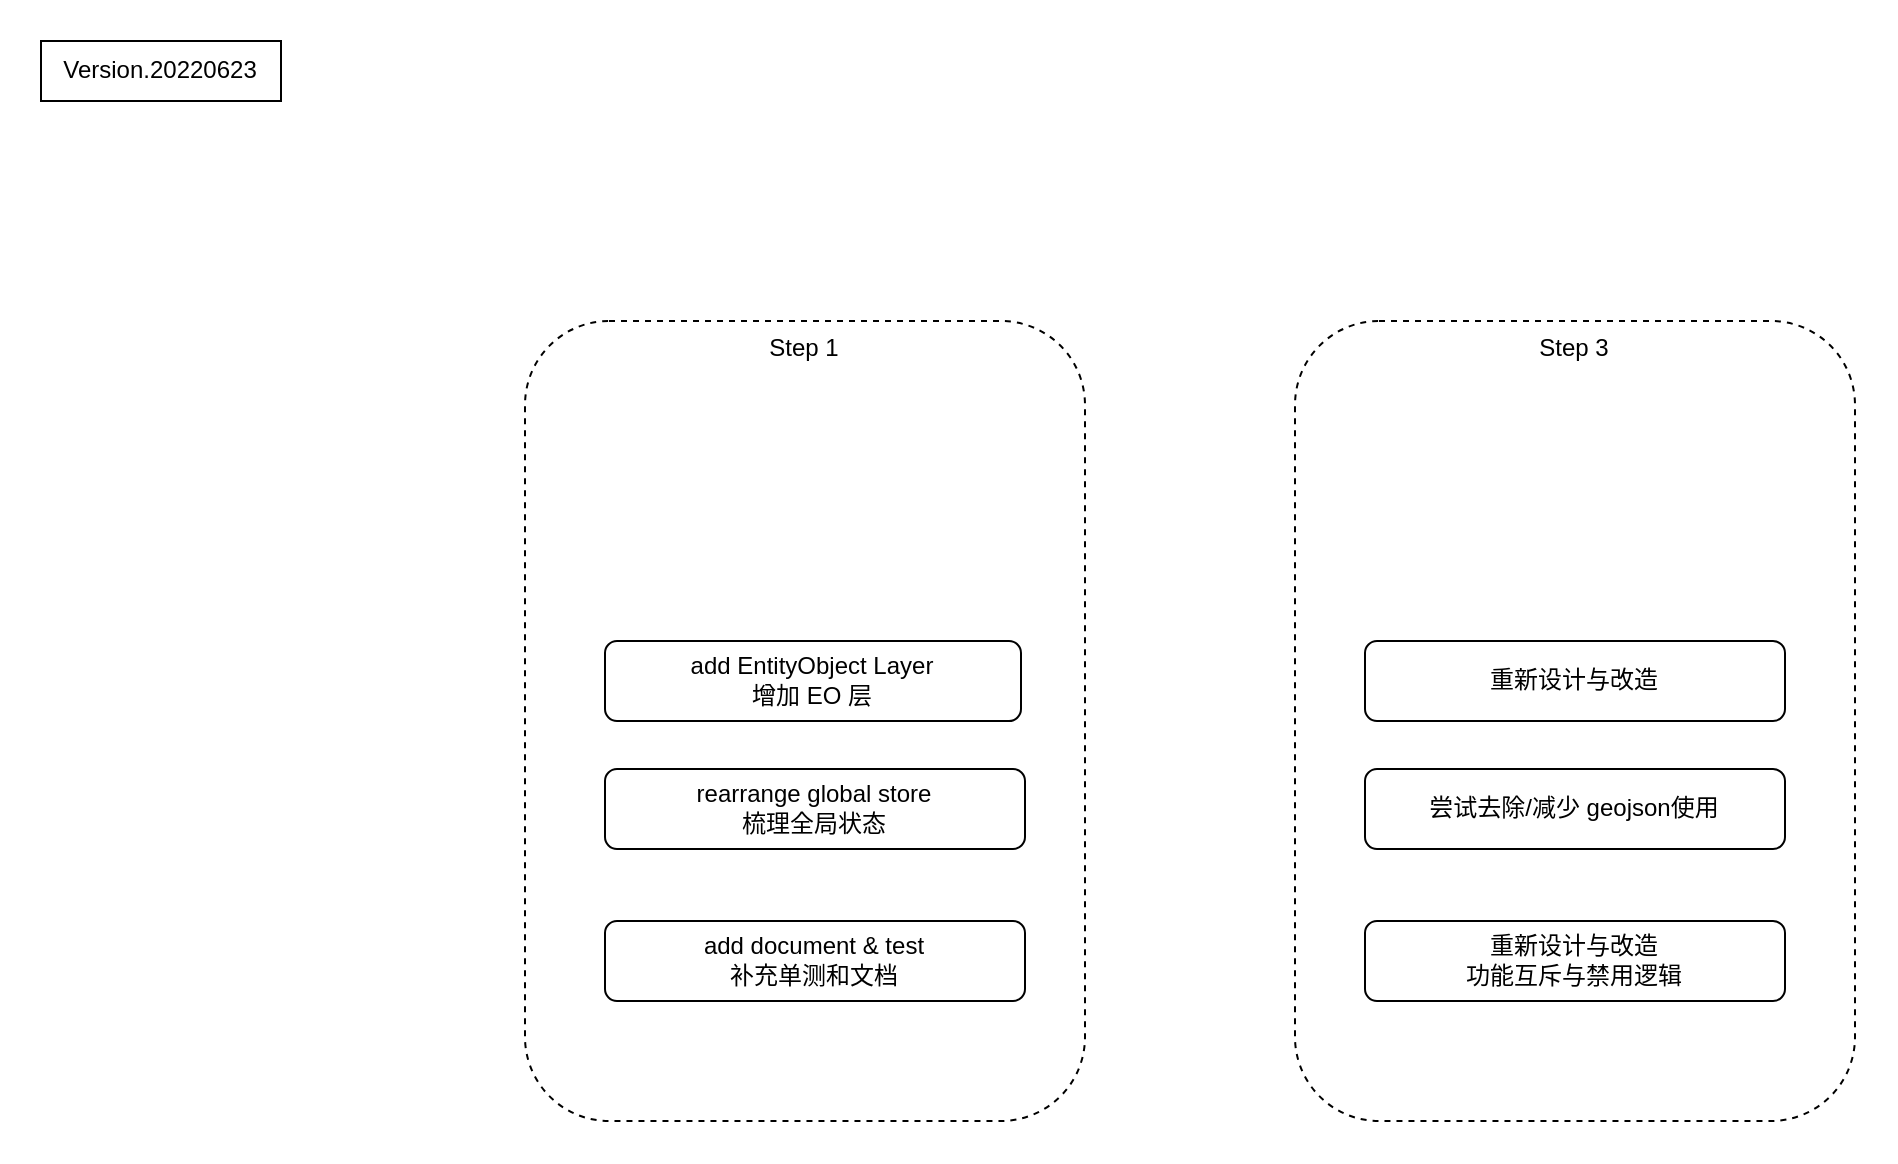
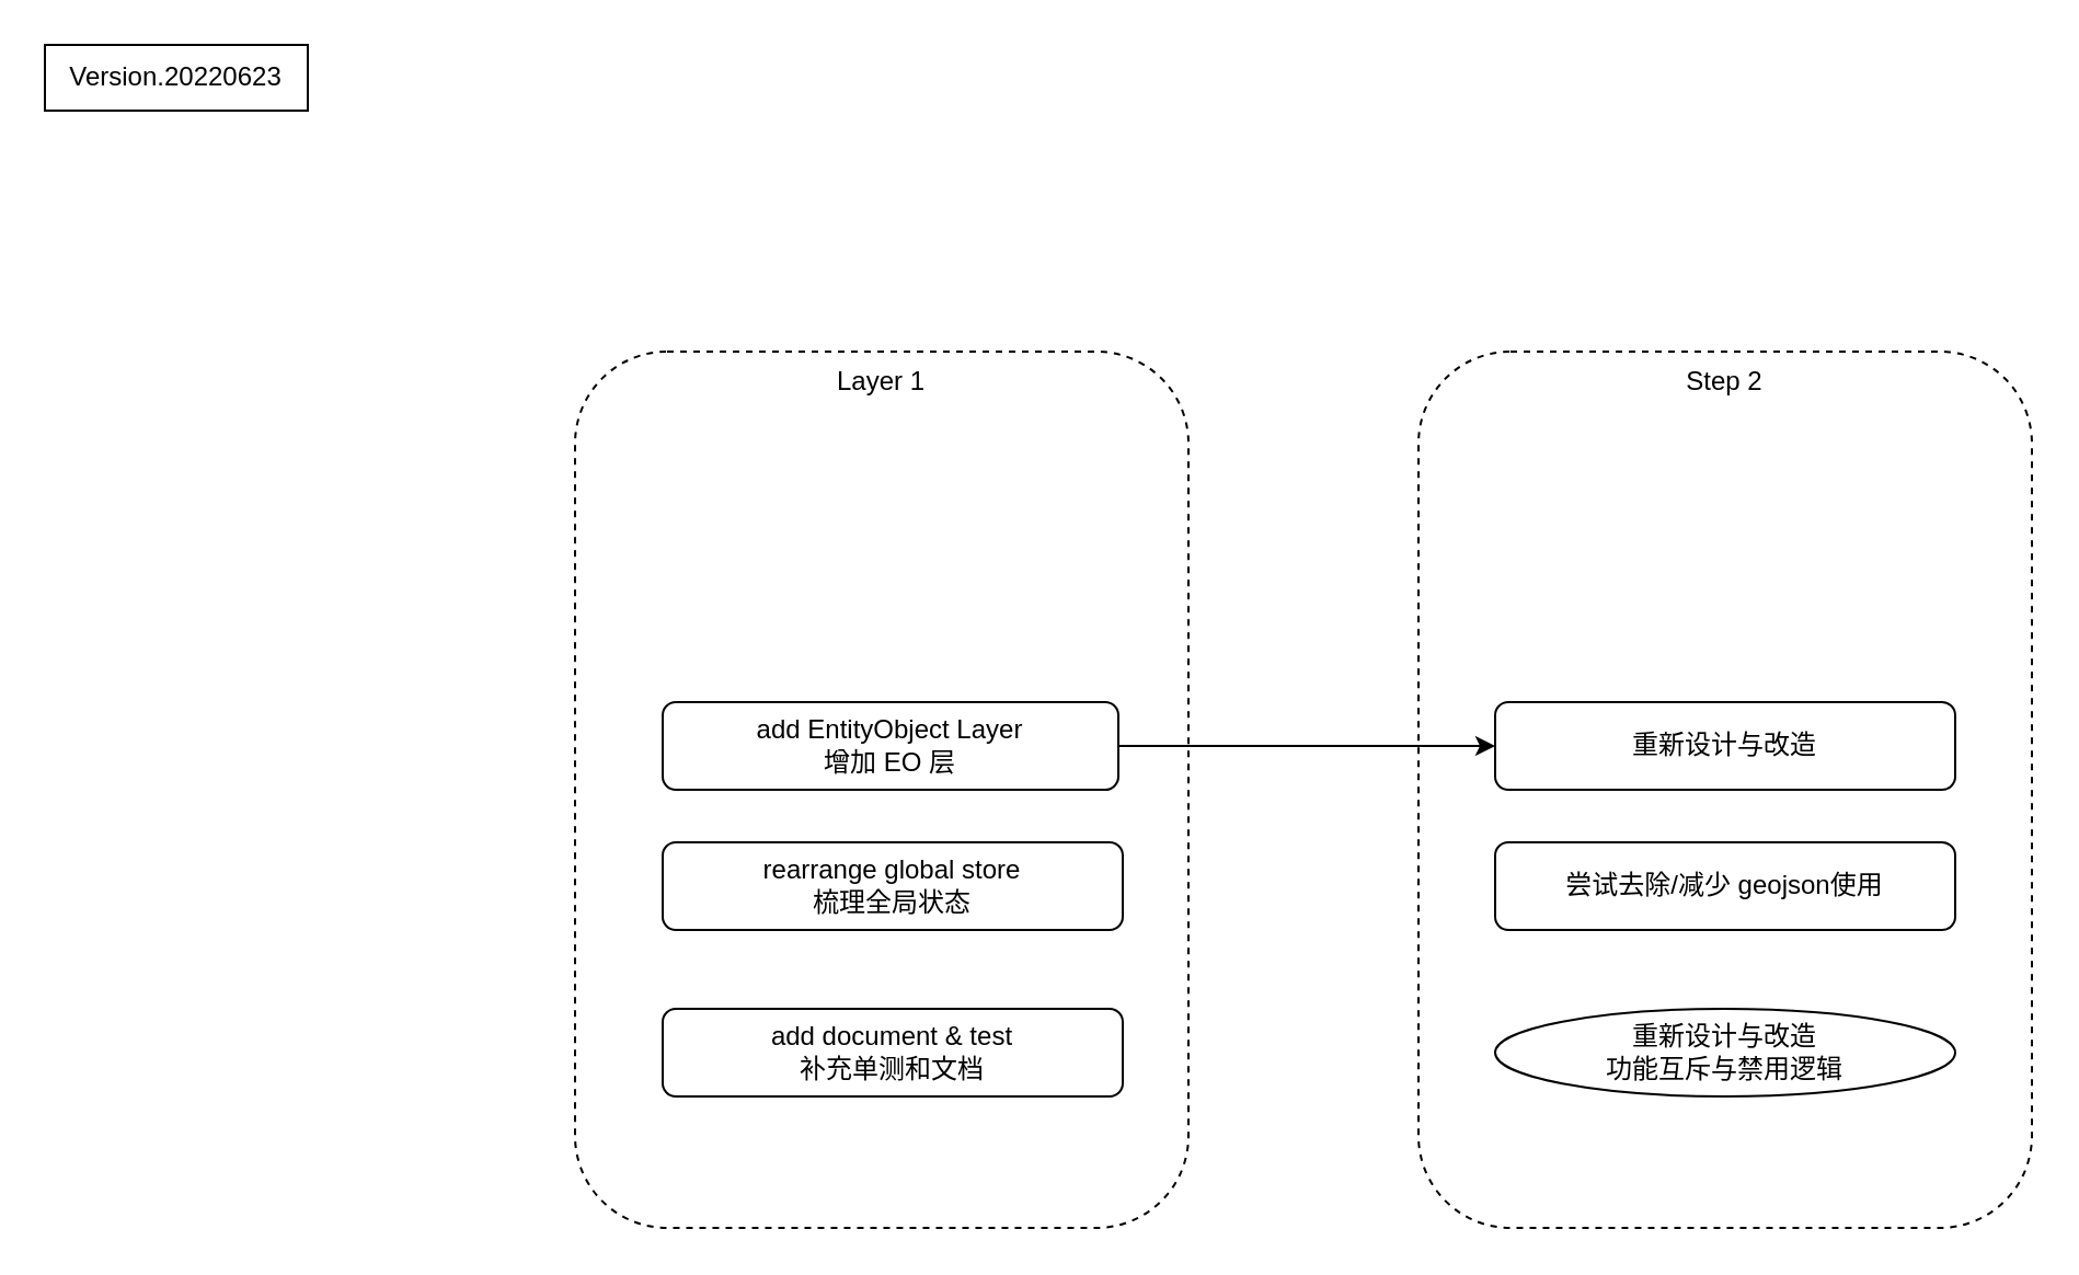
- <mxCell id="3" value="Step 1" style="rounded=1;whiteSpace=wrap;html=1;fillColor=none;dashed=1;verticalAlign=top;" parent="1" vertex="1"><mxGeometry x="262" y="160" width="280" height="400" as="geometry" /></mxCell>
+ <mxCell id="3" value="Layer 1" style="rounded=1;whiteSpace=wrap;html=1;fillColor=none;dashed=1;verticalAlign=top;" parent="1" vertex="1"><mxGeometry x="262" y="160" width="280" height="400" as="geometry" /></mxCell>
- <mxCell id="2" value="Step 3" style="rounded=1;whiteSpace=wrap;html=1;fillColor=none;dashed=1;verticalAlign=top;" parent="1" vertex="1"><mxGeometry x="647" y="160" width="280" height="400" as="geometry" /></mxCell>
+ <mxCell id="2" value="Step 2" style="rounded=1;whiteSpace=wrap;html=1;fillColor=none;dashed=1;verticalAlign=top;" parent="1" vertex="1"><mxGeometry x="647" y="160" width="280" height="400" as="geometry" /></mxCell>
+ <mxCell id="4" style="edgeStyle=orthogonalEdgeStyle;rounded=0;orthogonalLoop=1;jettySize=auto;html=1;exitX=1;exitY=0.5;exitDx=0;exitDy=0;entryX=0;entryY=0.5;entryDx=0;entryDy=0;" parent="1" source="5" target="11" edge="1"><mxGeometry relative="1" as="geometry"><mxPoint x="560" y="340" as="targetPoint" /></mxGeometry></mxCell>
- <mxCell id="8" value="重新设计与改造&lt;br&gt;功能互斥与禁用逻辑" style="rounded=1;whiteSpace=wrap;html=1;" parent="1" vertex="1"><mxGeometry x="682" y="460" width="210" height="40" as="geometry" /></mxCell>
+ <mxCell id="8" value="重新设计与改造&lt;br&gt;功能互斥与禁用逻辑" style="ellipse;whiteSpace=wrap;html=1;" parent="1" vertex="1"><mxGeometry x="682" y="460" width="210" height="40" as="geometry" /></mxCell>
